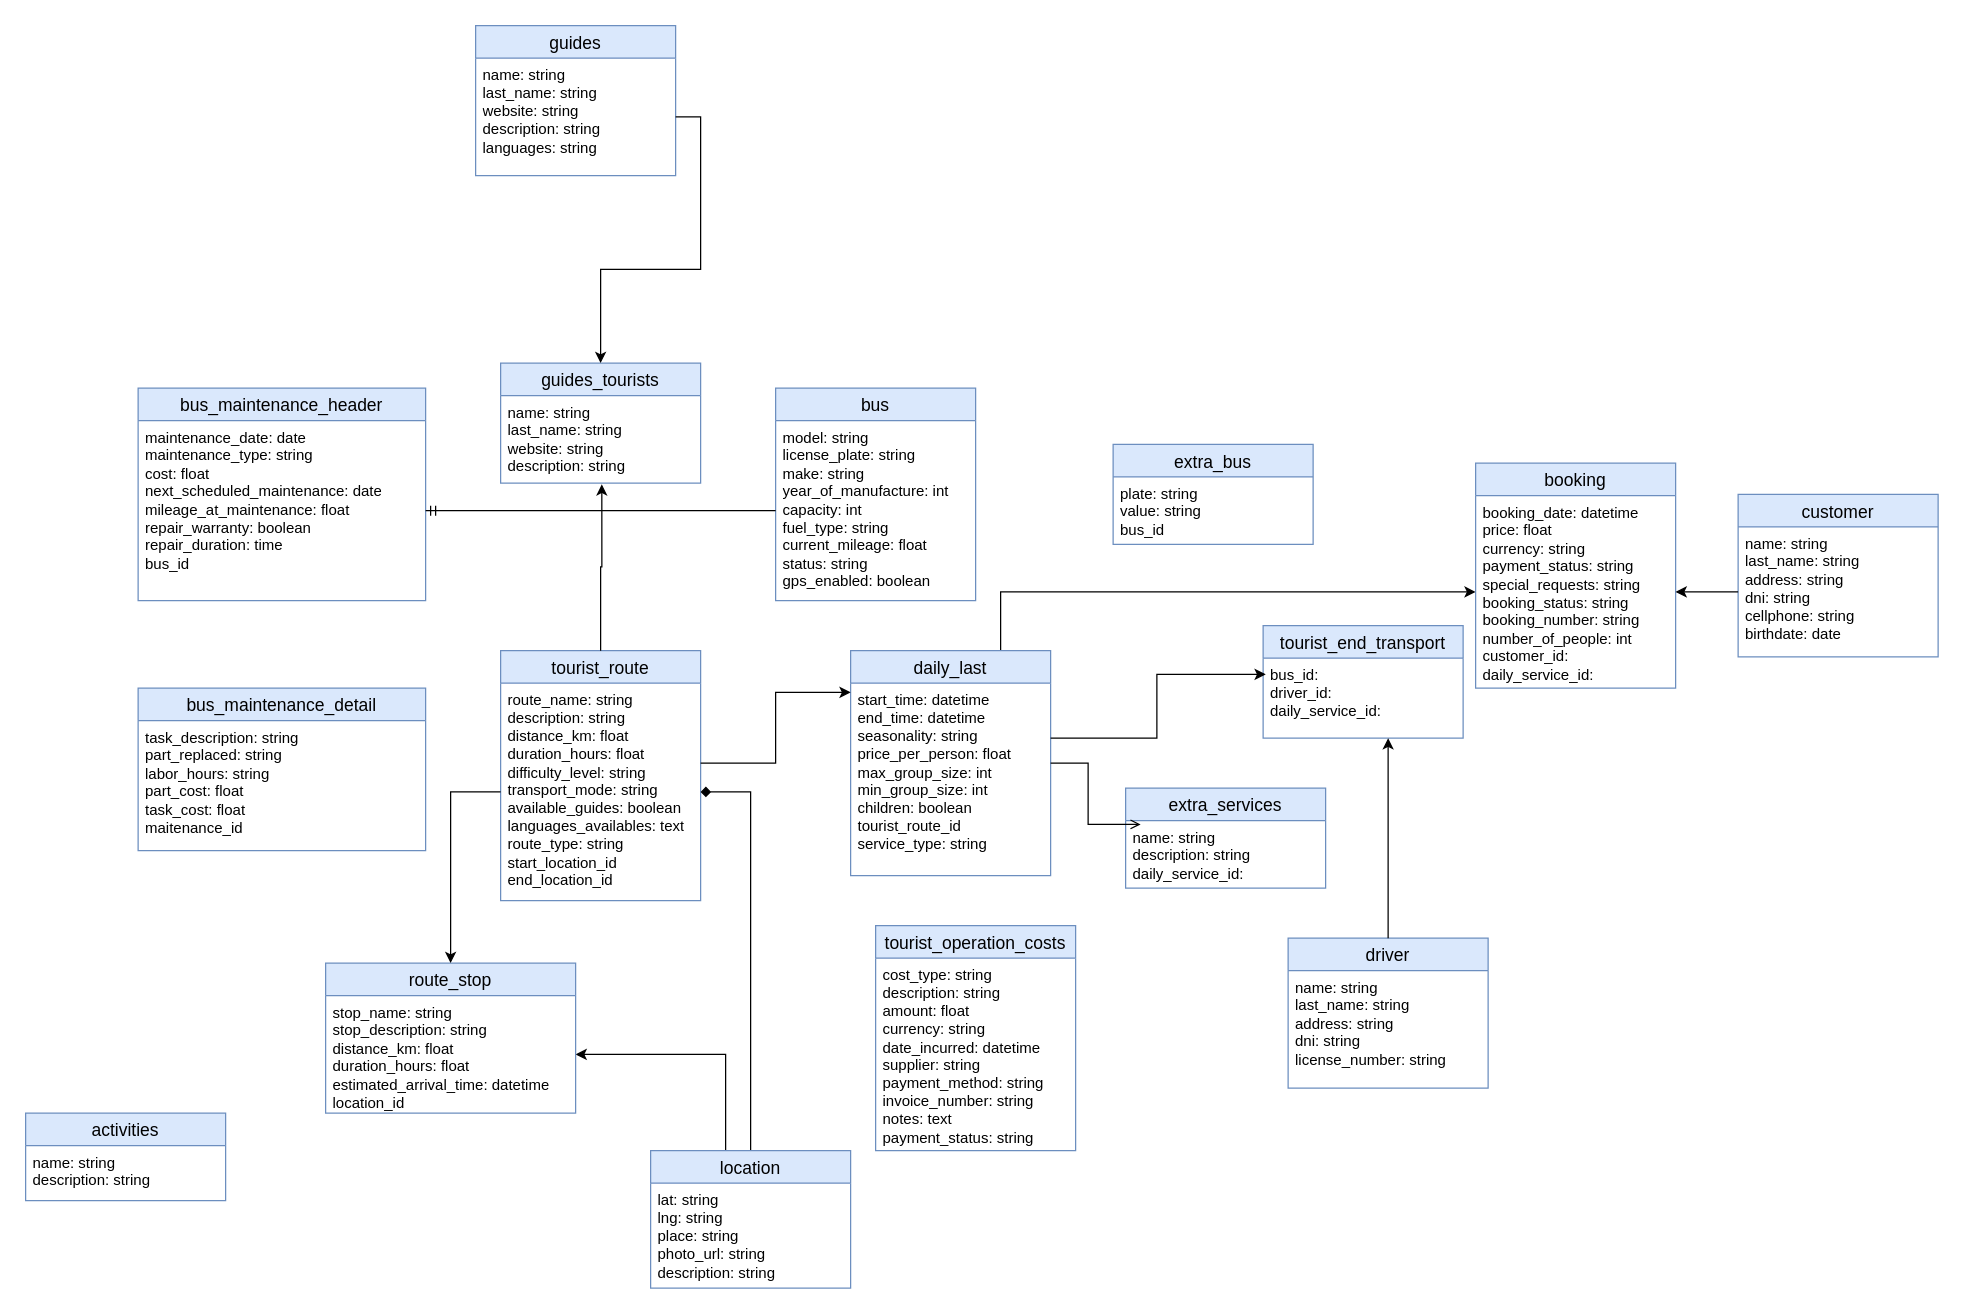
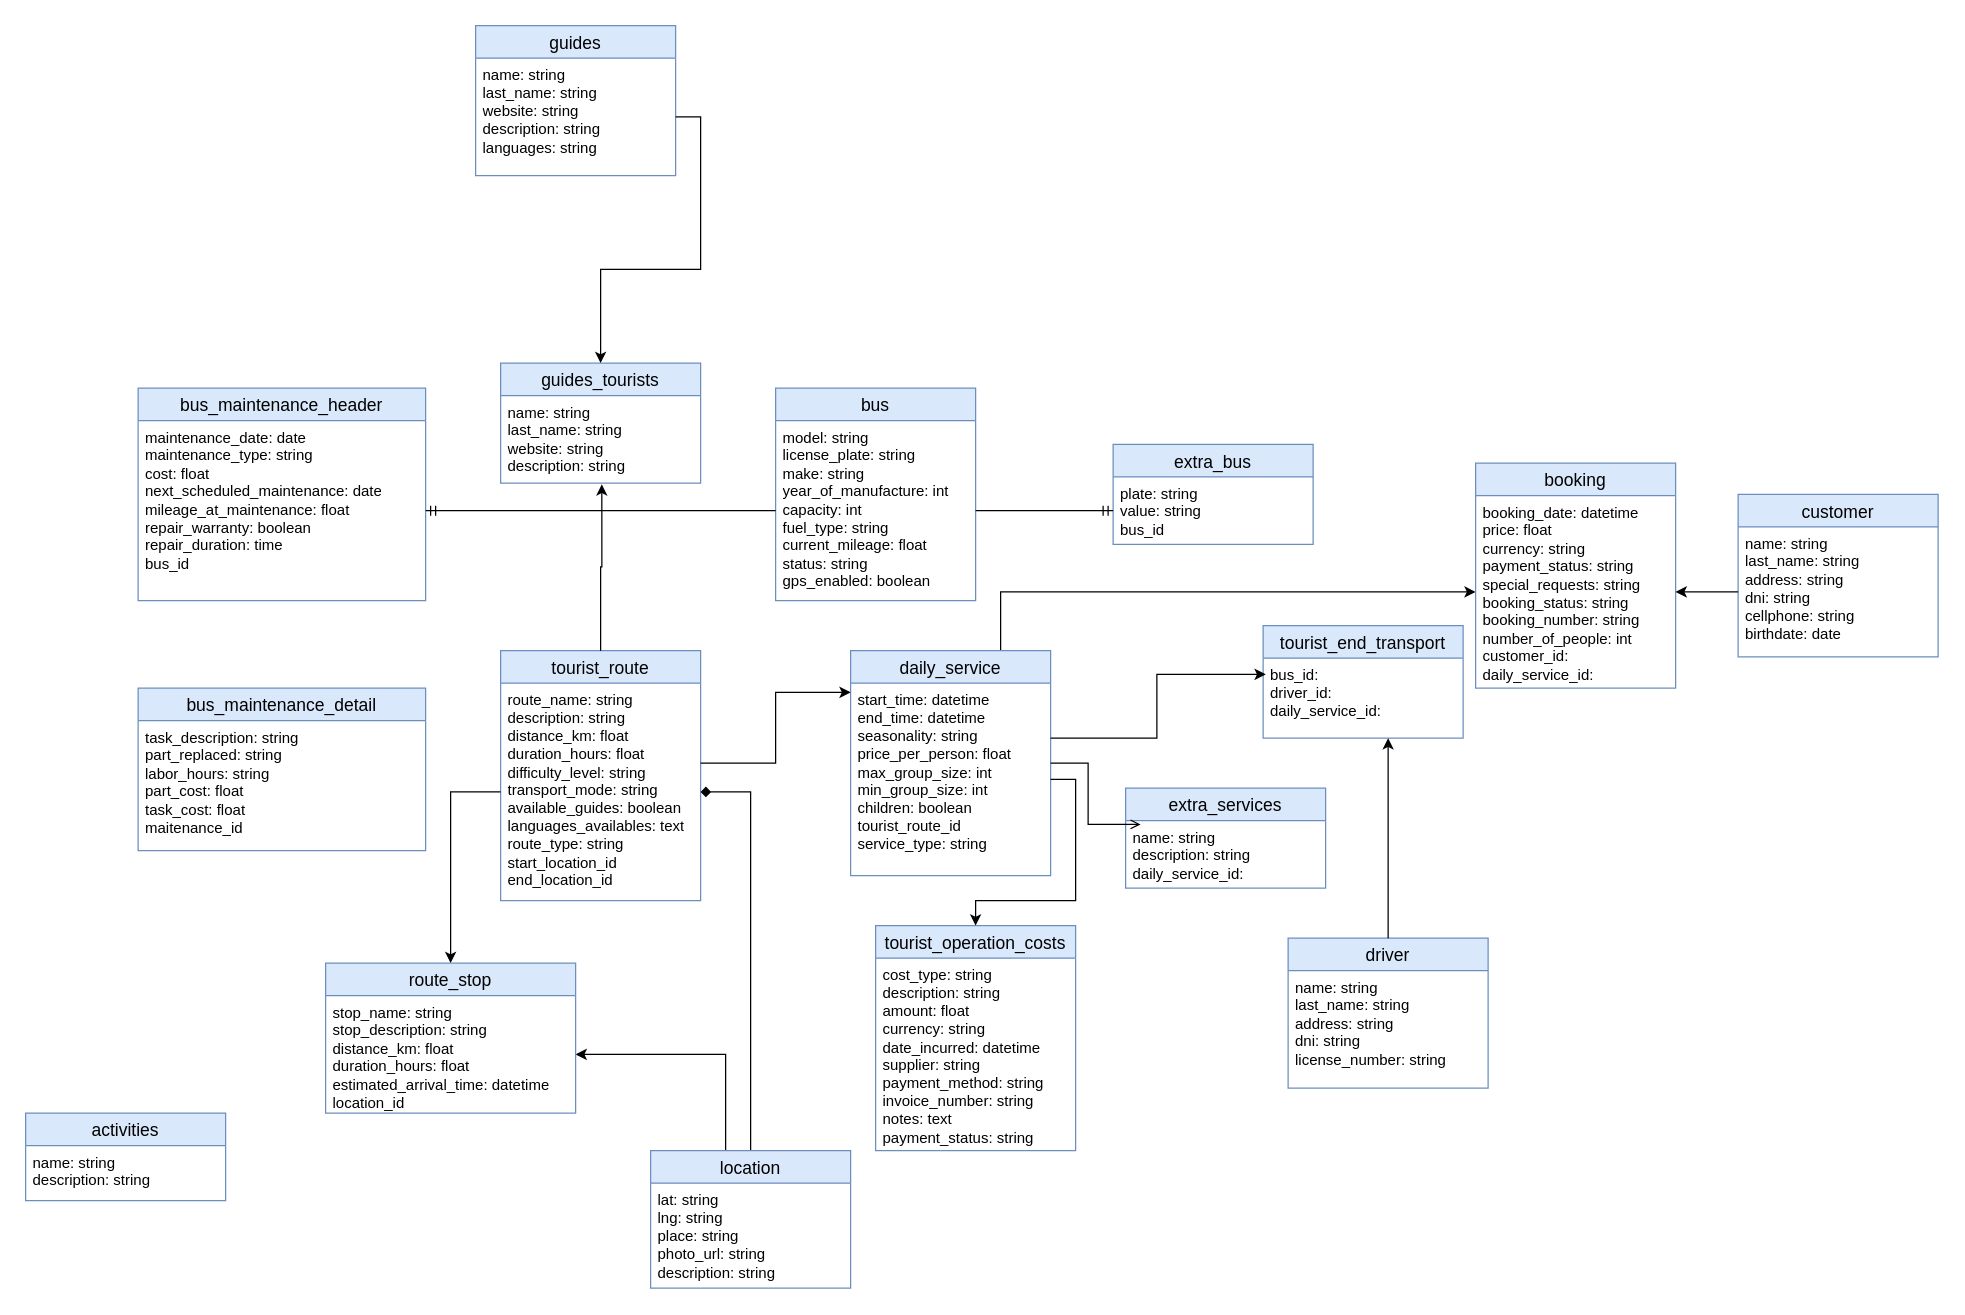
+ <mxCell id="15" style="edgeStyle=orthogonalEdgeStyle;rounded=0;orthogonalLoop=1;jettySize=auto;html=1;endArrow=ERmandOne;endFill=0;" edge="1" parent="1" source="7" target="9"><mxGeometry relative="1" as="geometry" /></mxCell>
- <mxCell id="28" value="daily_last" style="swimlane;fontStyle=0;childLayout=stackLayout;horizontal=1;startSize=26;horizontalStack=0;resizeParent=1;resizeParentMax=0;resizeLast=0;collapsible=1;marginBottom=0;align=center;fontSize=14;fillColor=#dae8fc;strokeColor=#6c8ebf;" vertex="1" parent="1"><mxGeometry x="680" y="520" width="160" height="180" as="geometry" /></mxCell>
+ <mxCell id="28" value="daily_service" style="swimlane;fontStyle=0;childLayout=stackLayout;horizontal=1;startSize=26;horizontalStack=0;resizeParent=1;resizeParentMax=0;resizeLast=0;collapsible=1;marginBottom=0;align=center;fontSize=14;fillColor=#dae8fc;strokeColor=#6c8ebf;" vertex="1" parent="1"><mxGeometry x="680" y="520" width="160" height="180" as="geometry" /></mxCell>
+ <mxCell id="37" style="edgeStyle=orthogonalEdgeStyle;rounded=0;orthogonalLoop=1;jettySize=auto;html=1;entryX=0.5;entryY=0;entryDx=0;entryDy=0;" edge="1" parent="1" source="29" target="35"><mxGeometry relative="1" as="geometry" /></mxCell>
